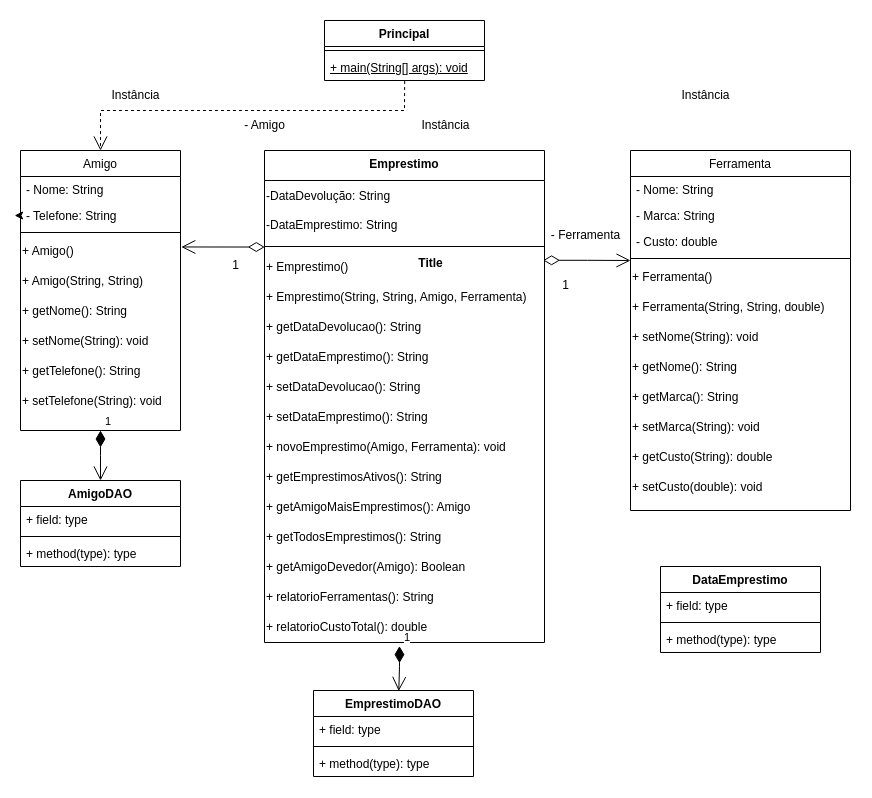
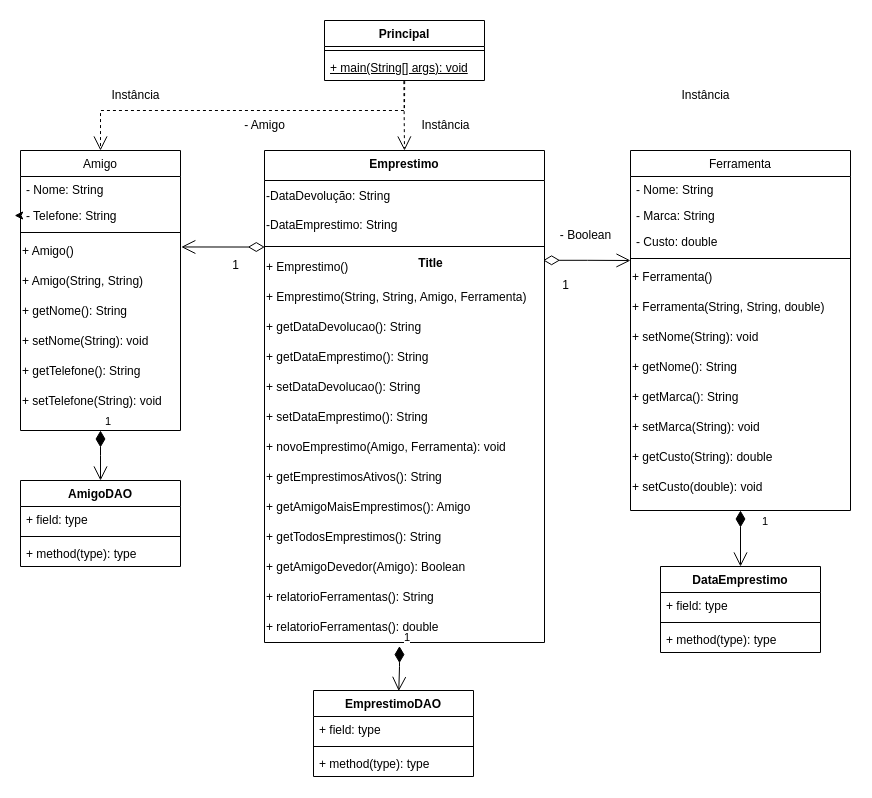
+ <mxCell id="46" value="" style="endArrow=open;endSize=12;dashed=1;html=1;rounded=0;entryX=0.5;entryY=0;entryDx=0;entryDy=0;exitX=0.496;exitY=1.025;exitDx=0;exitDy=0;exitPerimeter=0;" parent="1" source="28" target="30" edge="1"><mxGeometry width="160" relative="1" as="geometry"><mxPoint x="400" y="80" as="sourcePoint" /><mxPoint x="410" y="370" as="targetPoint" /></mxGeometry></mxCell>
- <mxCell id="49" value="- Ferramenta" style="text;html=1;align=center;verticalAlign=middle;resizable=0;points=[];autosize=1;strokeColor=none;fillColor=none;" parent="1" vertex="1"><mxGeometry x="540" y="220" width="90" height="30" as="geometry" /></mxCell>
+ <mxCell id="49" value="- Boolean" style="text;html=1;align=center;verticalAlign=middle;resizable=0;points=[];autosize=1;strokeColor=none;fillColor=none;" parent="1" vertex="1"><mxGeometry x="540" y="220" width="90" height="30" as="geometry" /></mxCell>
+ <mxCell id="69" value="1" style="endArrow=open;html=1;endSize=12;startArrow=diamondThin;startSize=14;startFill=1;edgeStyle=orthogonalEdgeStyle;align=left;verticalAlign=bottom;rounded=0;exitX=0.5;exitY=1;exitDx=0;exitDy=0;entryX=0.5;entryY=0;entryDx=0;entryDy=0;" edge="1" parent="1" source="13" target="65"><mxGeometry x="-0.286" y="20" relative="1" as="geometry"><mxPoint x="620" y="560" as="sourcePoint" /><mxPoint x="780" y="560" as="targetPoint" /><mxPoint as="offset" /></mxGeometry></mxCell>
- <mxCell id="45" value="+ relatorioCustoTotal(): double" style="text;html=1;align=left;verticalAlign=middle;resizable=0;points=[];autosize=1;strokeColor=none;fillColor=none;" parent="30" vertex="1"><mxGeometry y="462" width="280" height="30" as="geometry" /></mxCell>
+ <mxCell id="45" value="+ relatorioFerramentas(): double" style="text;html=1;align=left;verticalAlign=middle;resizable=0;points=[];autosize=1;strokeColor=none;fillColor=none;" parent="30" vertex="1"><mxGeometry y="462" width="280" height="30" as="geometry" /></mxCell>
